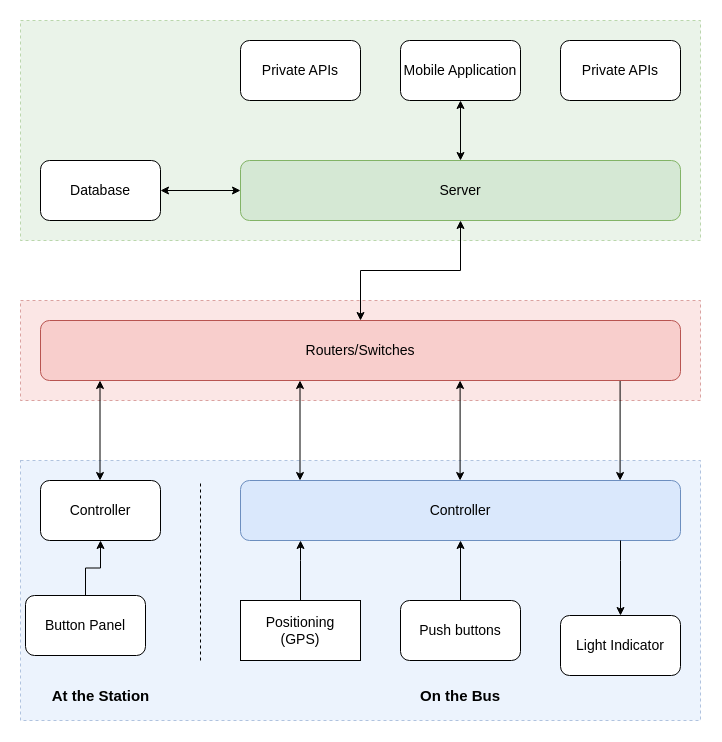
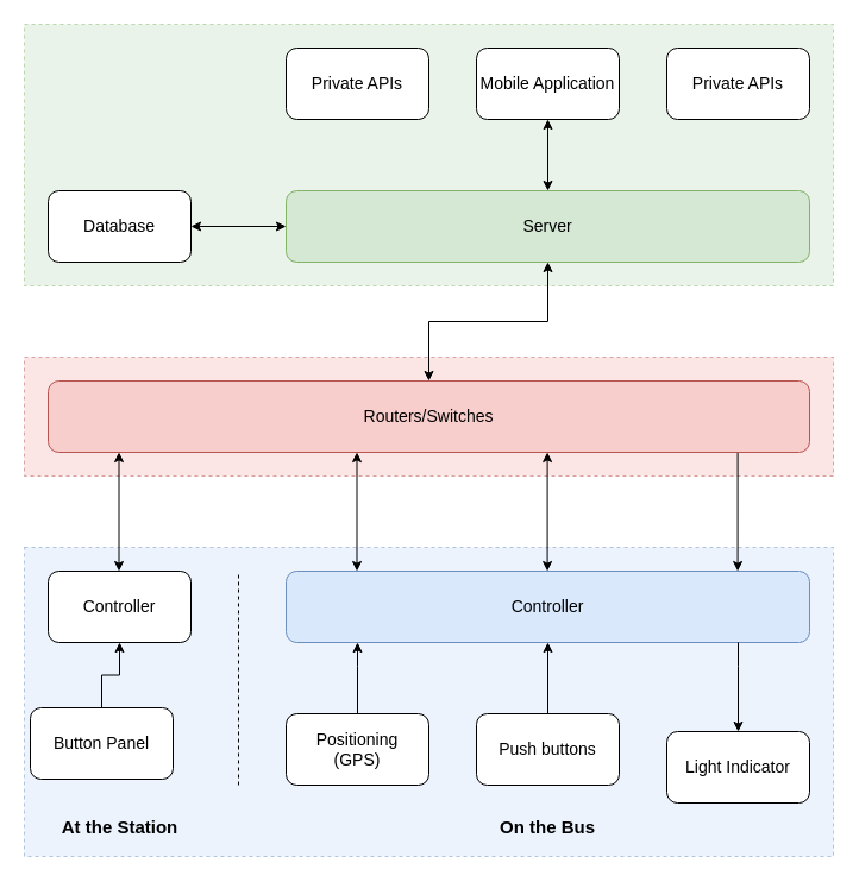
- <mxCell id="7" value="Positioning&lt;div&gt;(GPS)&lt;/div&gt;" style="whiteSpace=wrap;html=1;fontSize=14;rounded=0;" parent="1" vertex="1"><mxGeometry x="240" y="600" width="120" height="60" as="geometry" /></mxCell>
+ <mxCell id="7" value="Positioning&lt;div&gt;(GPS)&lt;/div&gt;" style="rounded=1;whiteSpace=wrap;html=1;fontSize=14;" parent="1" vertex="1"><mxGeometry x="240" y="600" width="120" height="60" as="geometry" /></mxCell>
